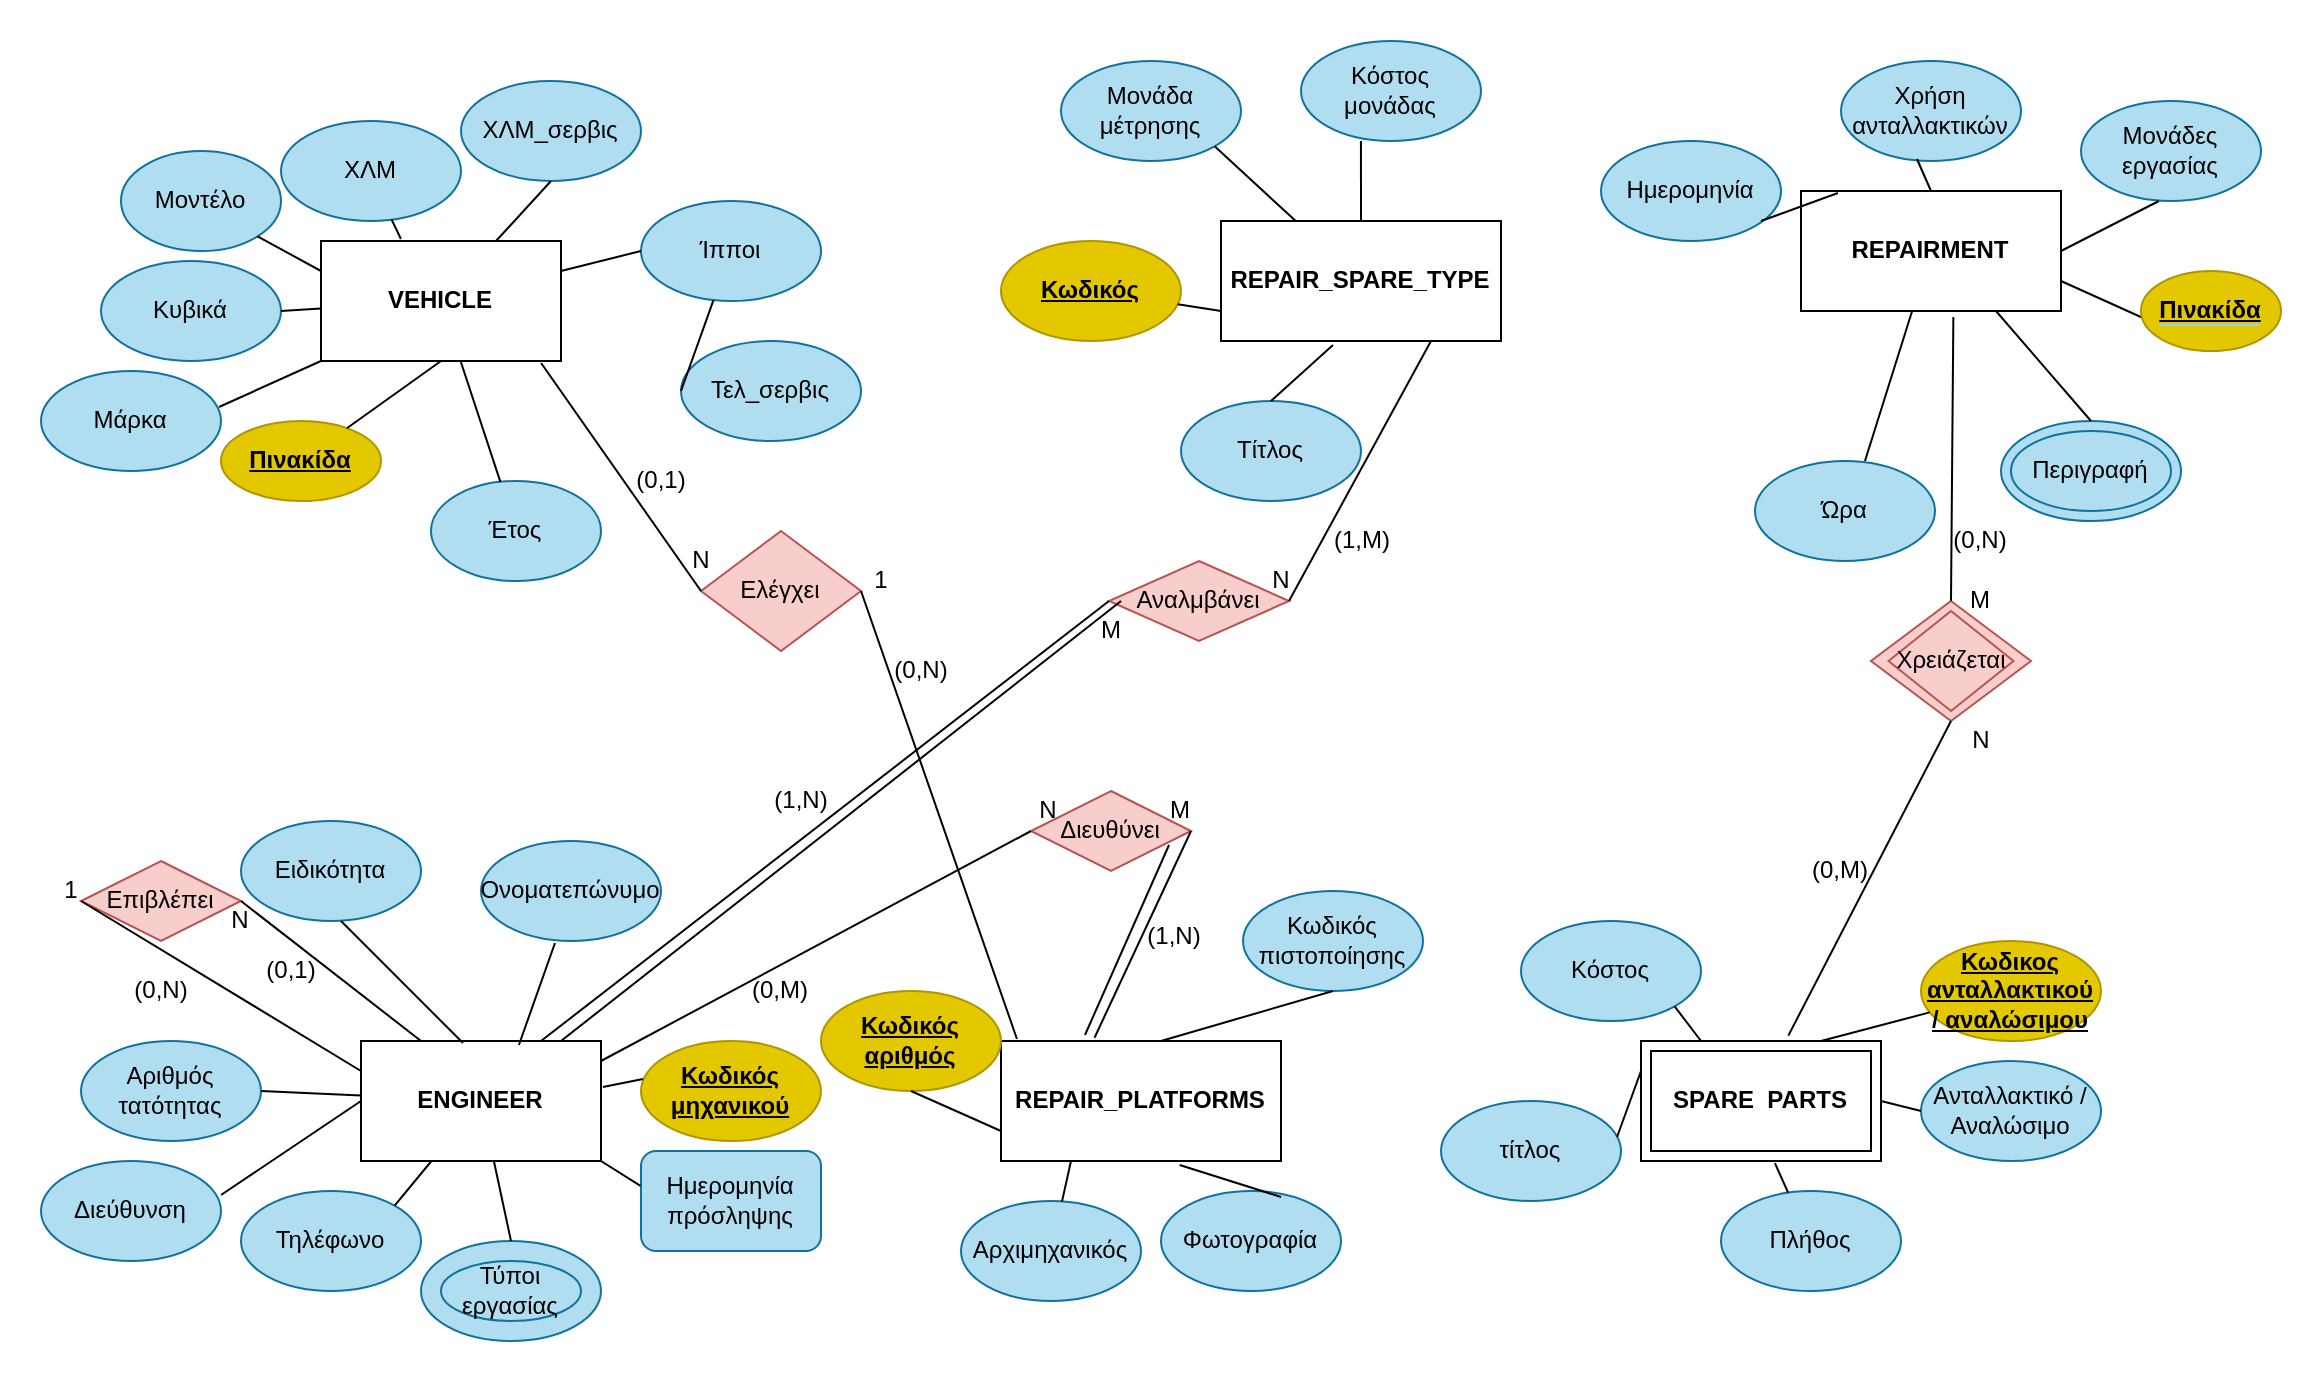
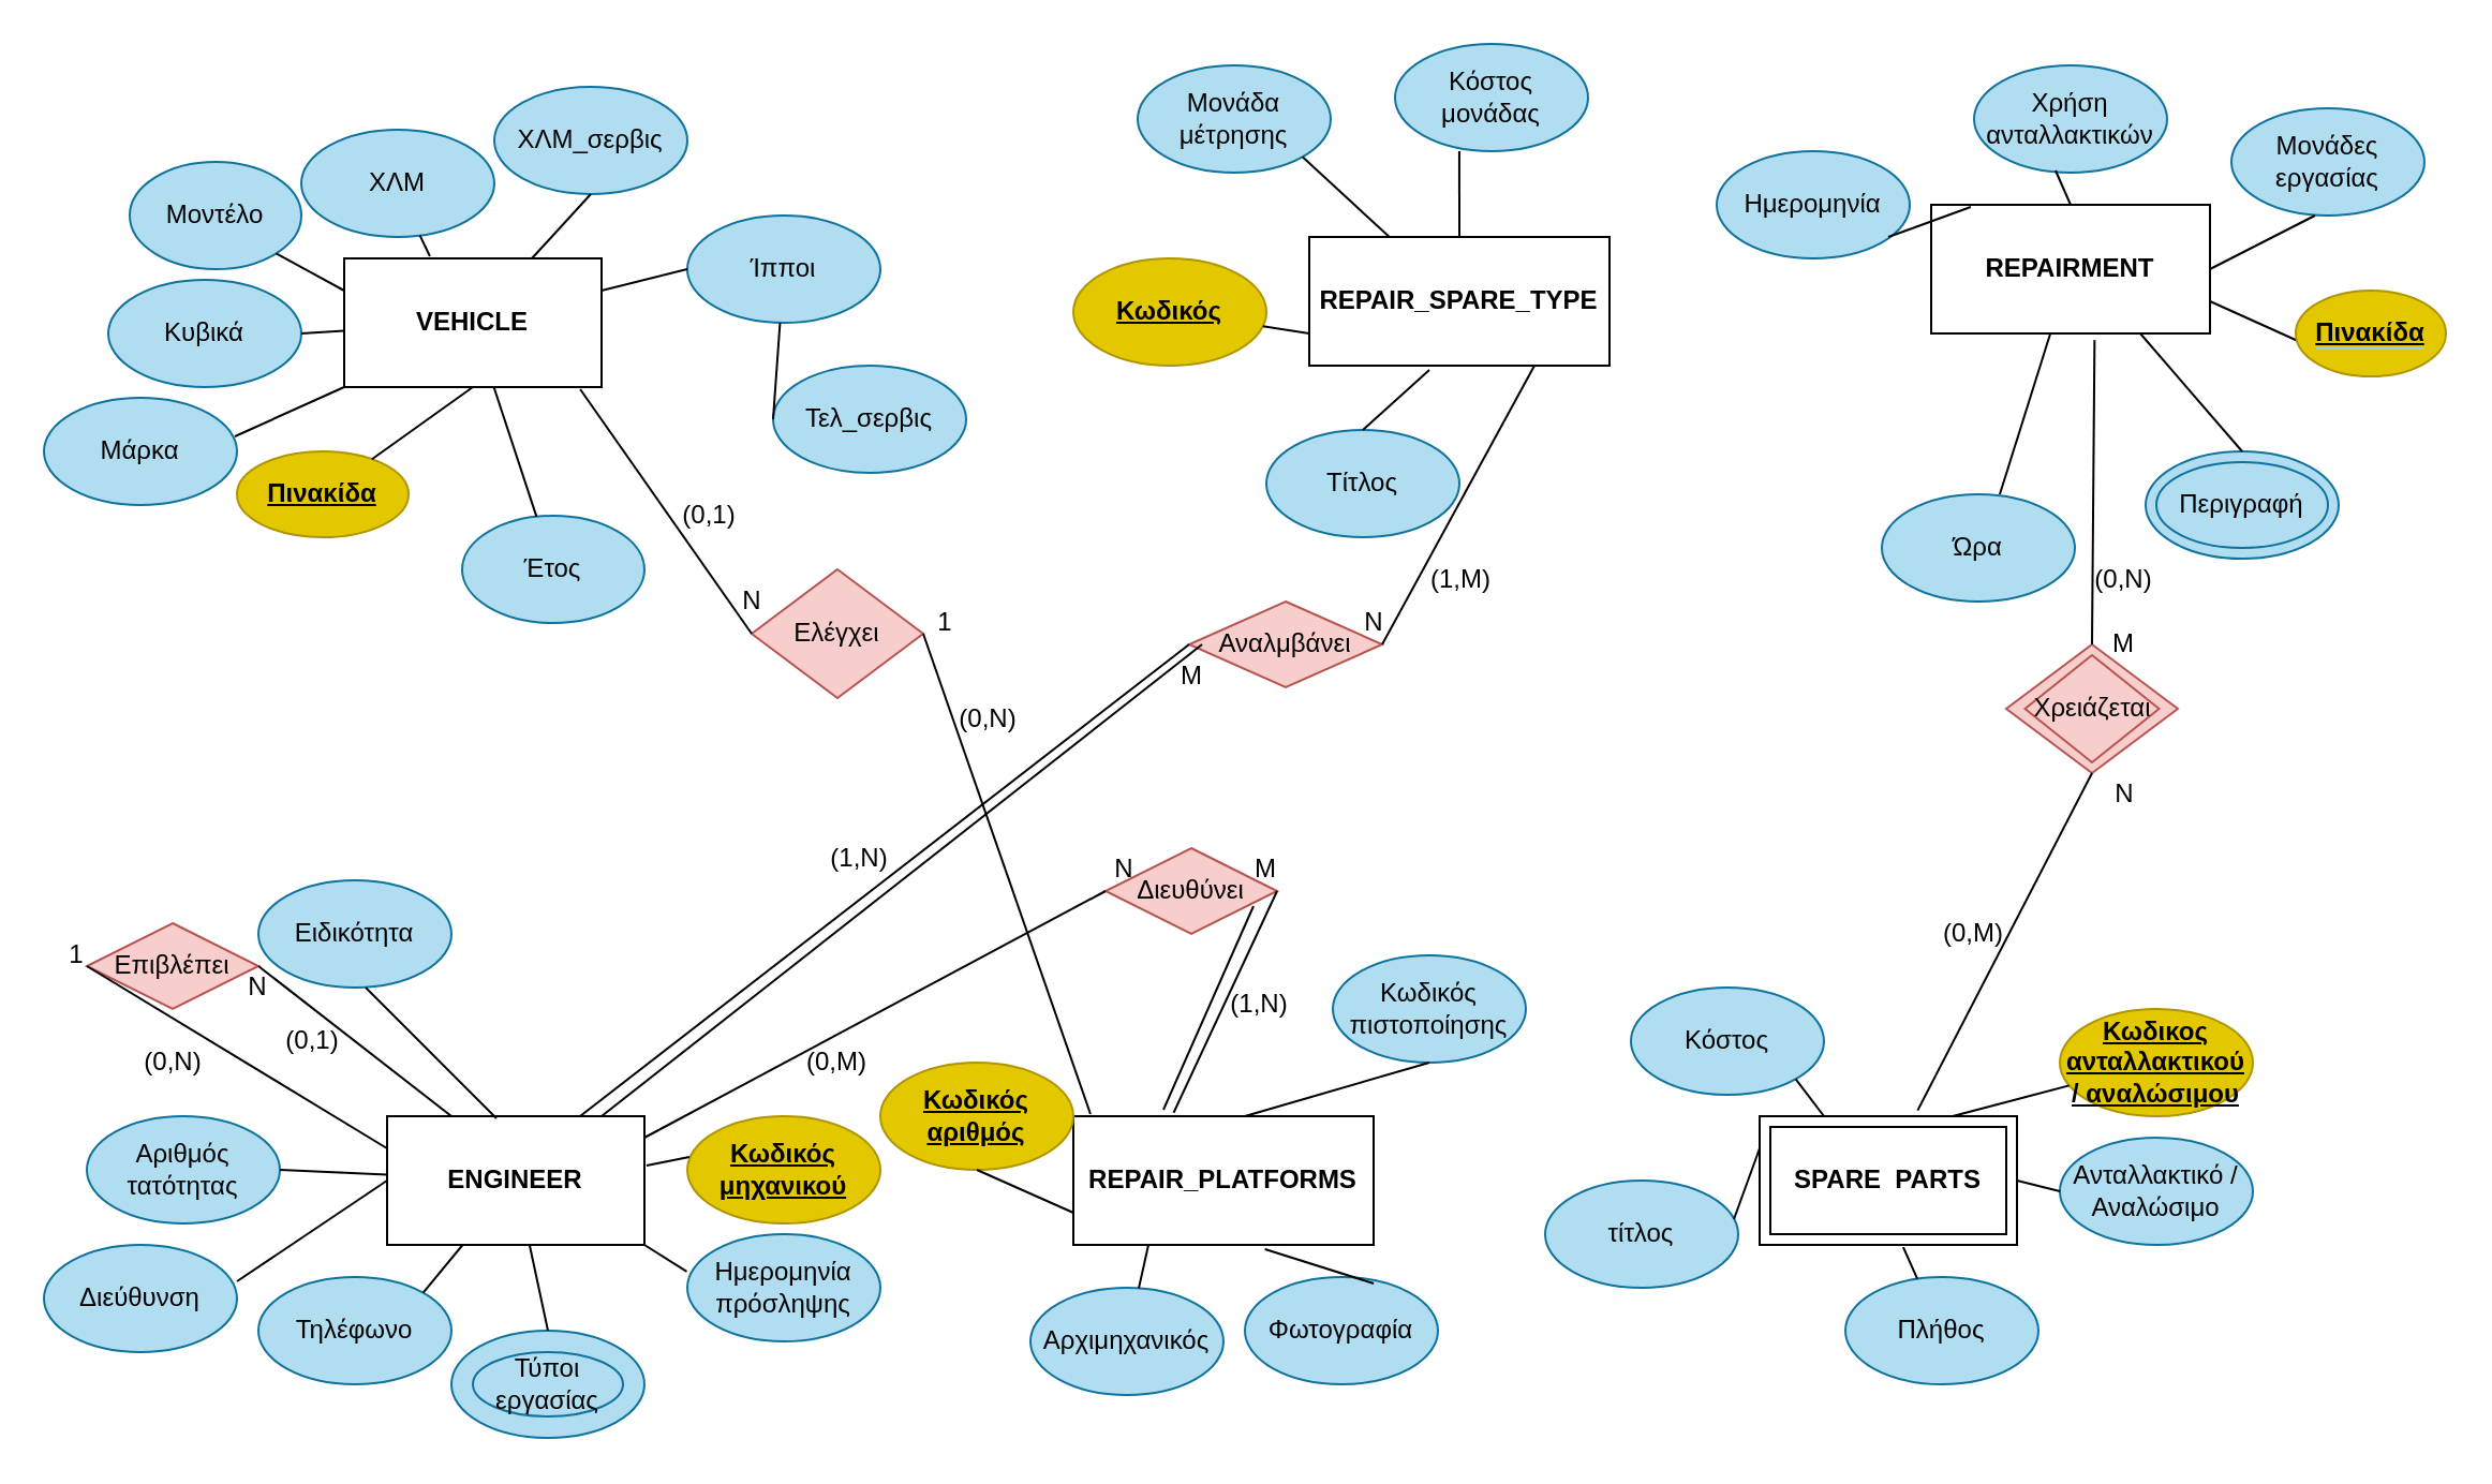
- <mxCell id="15" value="Τελ_σερβις" style="ellipse;whiteSpace=wrap;html=1;fillColor=#b1ddf0;strokeColor=#10739e;" parent="1" vertex="1"><mxGeometry x="340" y="170" width="90" height="50" as="geometry" /></mxCell>
+ <mxCell id="15" value="Τελ_σερβις" style="ellipse;whiteSpace=wrap;html=1;fillColor=#b1ddf0;strokeColor=#10739e;" parent="1" vertex="1"><mxGeometry x="360" y="170" width="90" height="50" as="geometry" /></mxCell>
- <mxCell id="45" value="Ονοματεπώνυμο" style="ellipse;whiteSpace=wrap;html=1;fillColor=#b1ddf0;strokeColor=#10739e;" parent="1" vertex="1"><mxGeometry x="240" y="420" width="90" height="50" as="geometry" /></mxCell>
- <mxCell id="59" value="" style="endArrow=none;html=1;rounded=0;fontSize=12;entryX=0.411;entryY=1.02;entryDx=0;entryDy=0;entryPerimeter=0;exitX=0.658;exitY=0.033;exitDx=0;exitDy=0;exitPerimeter=0;" parent="1" source="5" target="45" edge="1"><mxGeometry width="50" height="50" relative="1" as="geometry"><mxPoint x="530" y="460" as="sourcePoint" /><mxPoint x="580" y="410" as="targetPoint" /></mxGeometry></mxCell>
- <mxCell id="48" value="Ημερομηνία πρόσληψης" style="whiteSpace=wrap;html=1;fillColor=#b1ddf0;strokeColor=#10739e;rounded=1;" parent="1" vertex="1"><mxGeometry x="320" y="575" width="90" height="50" as="geometry" /></mxCell>
+ <mxCell id="48" value="Ημερομηνία πρόσληψης" style="ellipse;whiteSpace=wrap;html=1;fillColor=#b1ddf0;strokeColor=#10739e;" parent="1" vertex="1"><mxGeometry x="320" y="575" width="90" height="50" as="geometry" /></mxCell>
